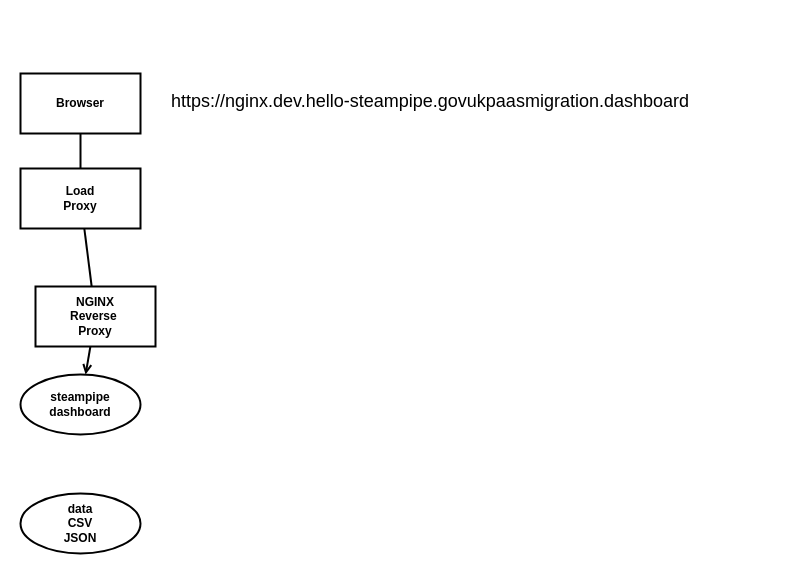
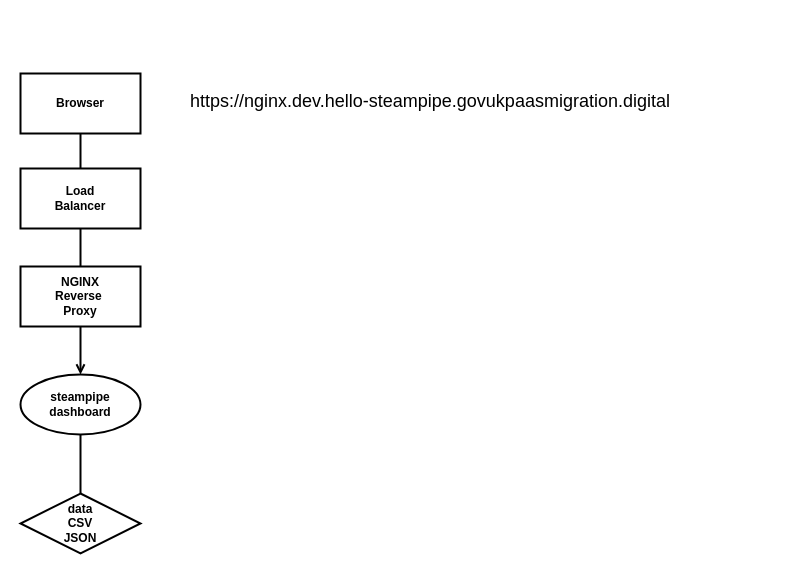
- <mxCell id="11" value="https://nginx.dev.hello-steampipe.govukpaasmigration.dashboard" style="text;html=1;strokeColor=none;fillColor=none;align=center;verticalAlign=middle;whiteSpace=wrap;rounded=0;strokeWidth=2;fontSize=18;" vertex="1" parent="1"><mxGeometry x="85" y="20" width="690" height="162" as="geometry" /></mxCell>
+ <mxCell id="11" value="https://nginx.dev.hello-steampipe.govukpaasmigration.digital" style="text;html=1;strokeColor=none;fillColor=none;align=center;verticalAlign=middle;whiteSpace=wrap;rounded=0;strokeWidth=2;fontSize=18;" vertex="1" parent="1"><mxGeometry x="85" y="20" width="690" height="162" as="geometry" /></mxCell>
- <mxCell id="5" value="Load&lt;br&gt;Proxy" style="rounded=0;whiteSpace=wrap;html=1;fontStyle=1;strokeWidth=2;" vertex="1" parent="1"><mxGeometry x="20" y="168" width="120" height="60" as="geometry" /></mxCell>
+ <mxCell id="5" value="Load&lt;br&gt;Balancer" style="rounded=0;whiteSpace=wrap;html=1;fontStyle=1;strokeWidth=2;" vertex="1" parent="1"><mxGeometry x="20" y="168" width="120" height="60" as="geometry" /></mxCell>
- <mxCell id="7" value="NGINX&lt;br&gt;Reverse&amp;nbsp;&lt;br&gt;Proxy" style="rounded=0;whiteSpace=wrap;html=1;fontStyle=1;strokeWidth=2;" vertex="1" parent="1"><mxGeometry x="35" y="286" width="120" height="60" as="geometry" /></mxCell>
+ <mxCell id="7" value="NGINX&lt;br&gt;Reverse&amp;nbsp;&lt;br&gt;Proxy" style="rounded=0;whiteSpace=wrap;html=1;fontStyle=1;strokeWidth=2;" vertex="1" parent="1"><mxGeometry x="20" y="266" width="120" height="60" as="geometry" /></mxCell>
+ <mxCell id="8" value="" style="rounded=0;orthogonalLoop=1;jettySize=auto;html=1;strokeWidth=2;endArrow=none;endFill=0;" edge="1" parent="1" source="9" target="10"><mxGeometry relative="1" as="geometry" /></mxCell>
- <mxCell id="10" value="data&lt;br&gt;CSV&lt;br&gt;JSON" style="ellipse;whiteSpace=wrap;html=1;rounded=0;fontStyle=1;strokeWidth=2;" vertex="1" parent="1"><mxGeometry x="20" y="493" width="120" height="60" as="geometry" /></mxCell>
+ <mxCell id="10" value="data&lt;br&gt;CSV&lt;br&gt;JSON" style="rhombus;whiteSpace=wrap;html=1;fontStyle=1;strokeWidth=2;" vertex="1" parent="1"><mxGeometry x="20" y="493" width="120" height="60" as="geometry" /></mxCell>
